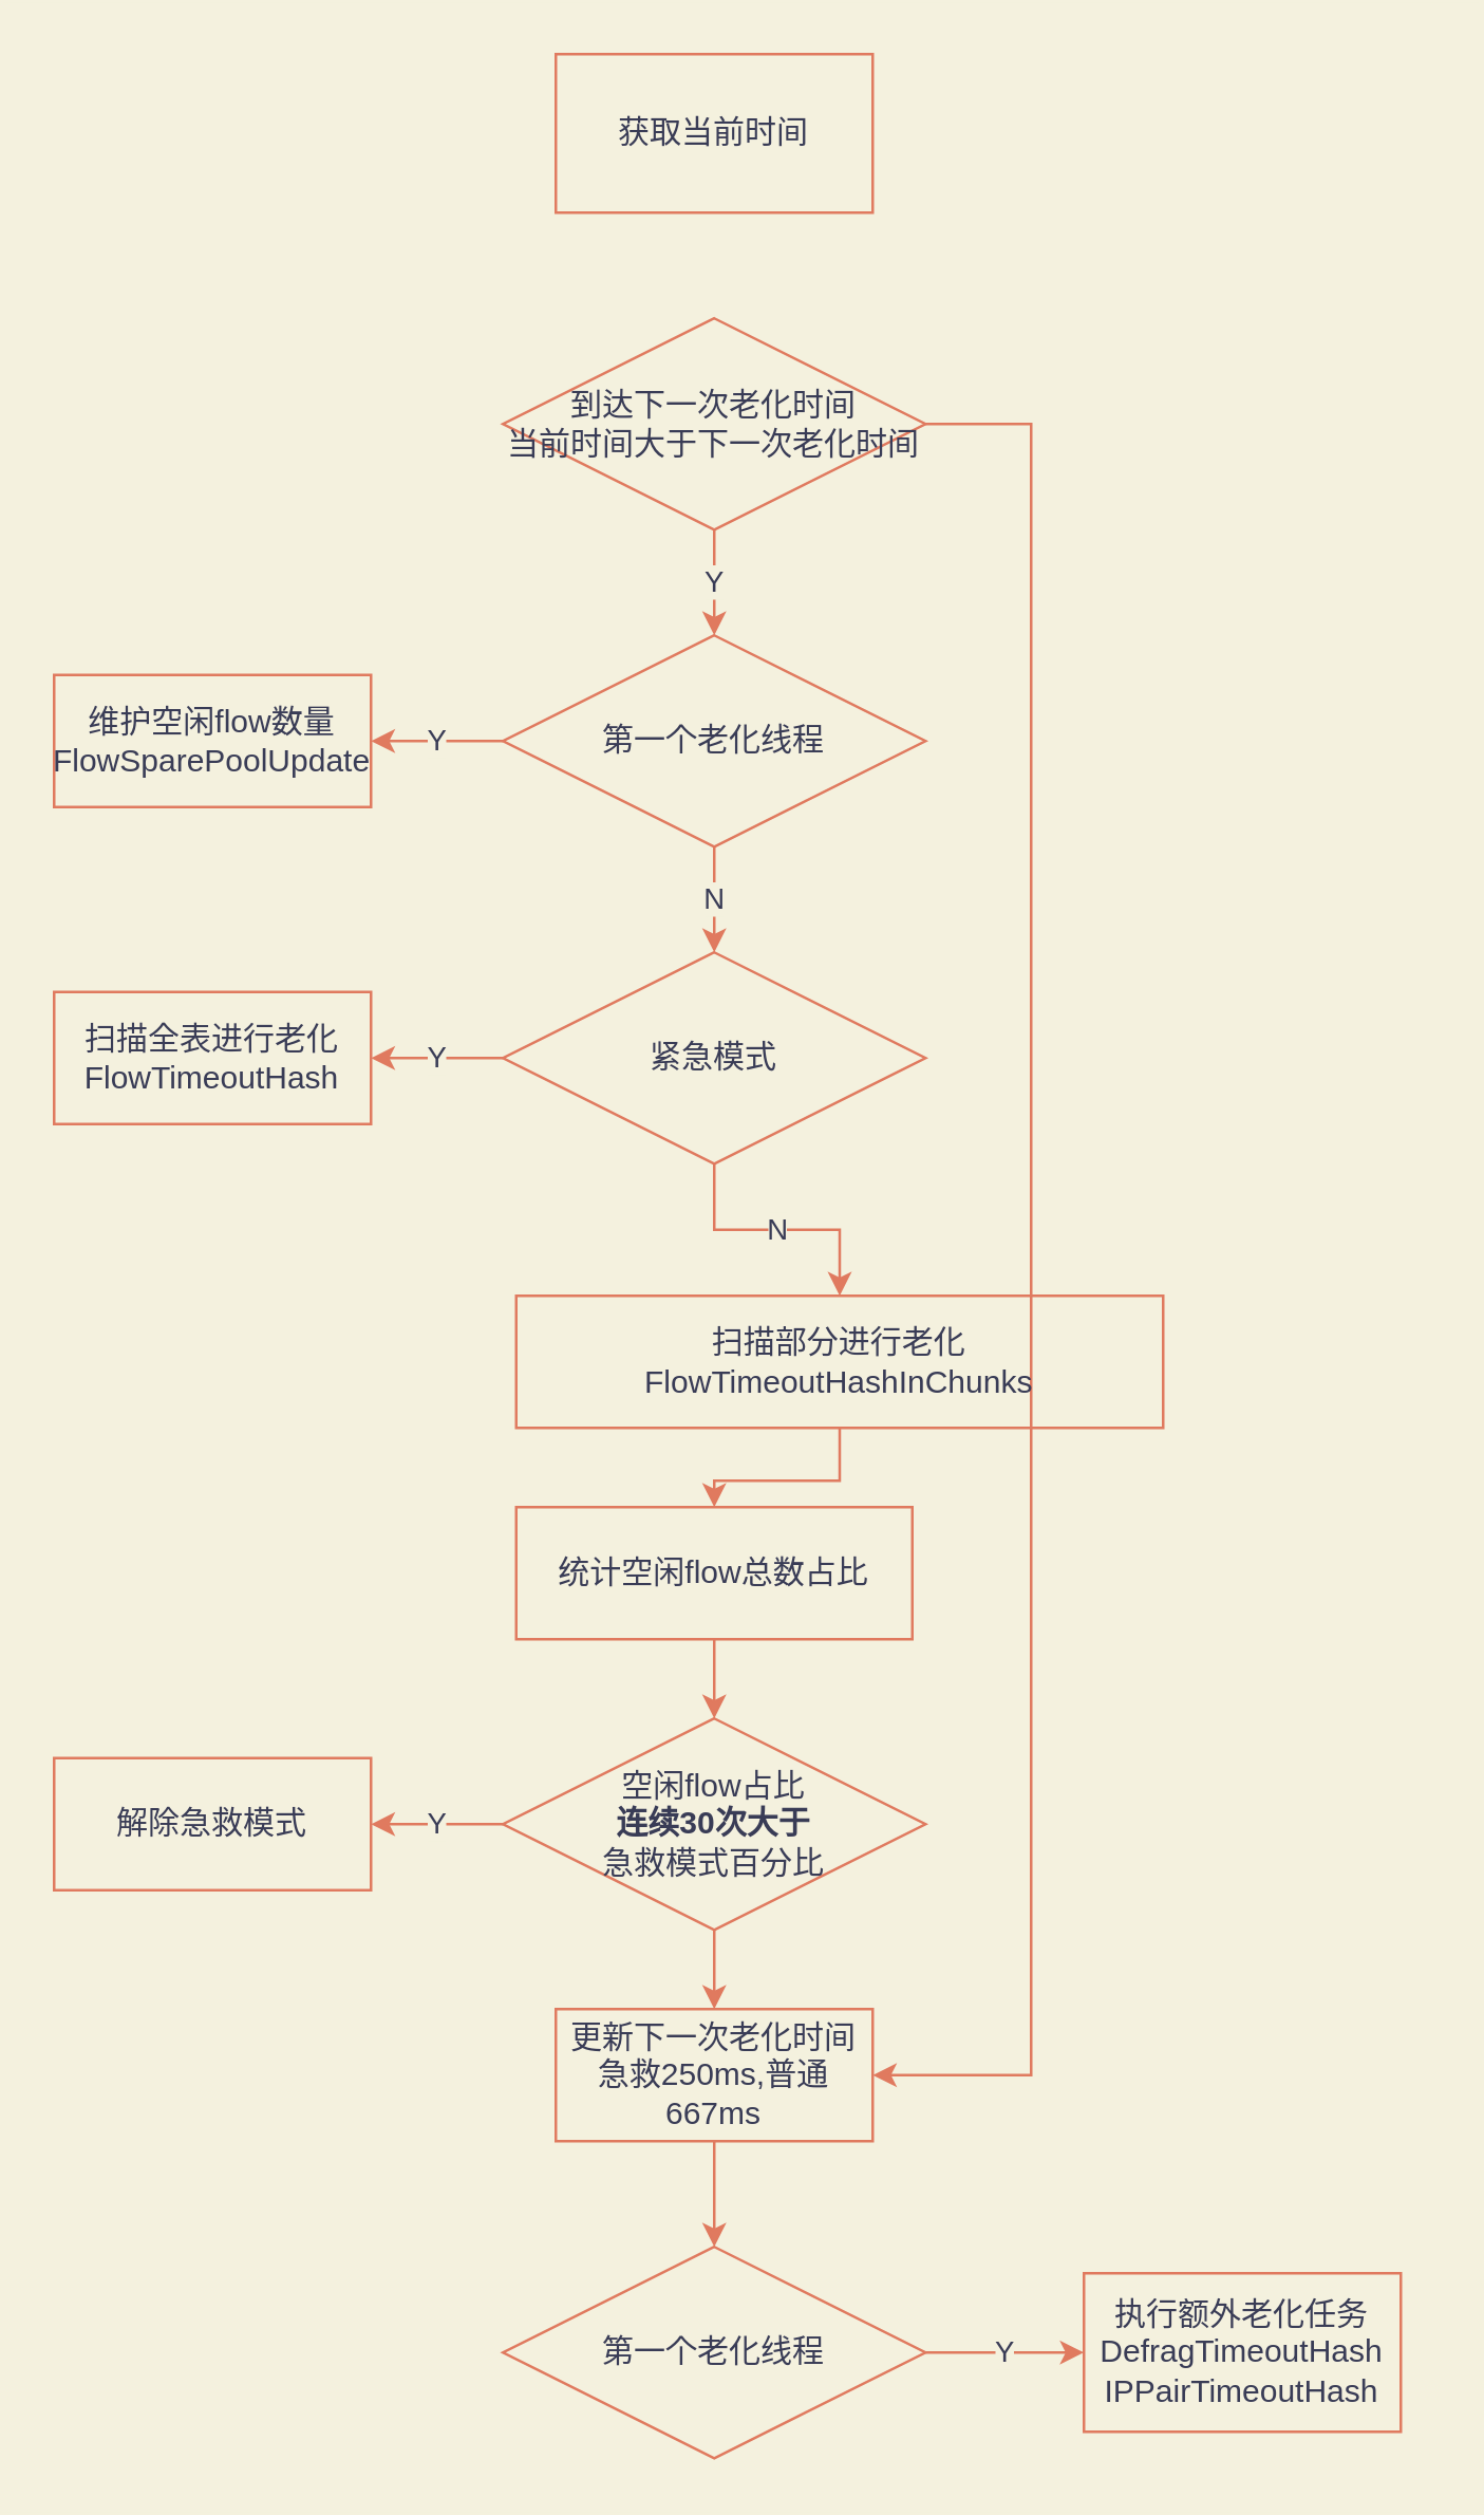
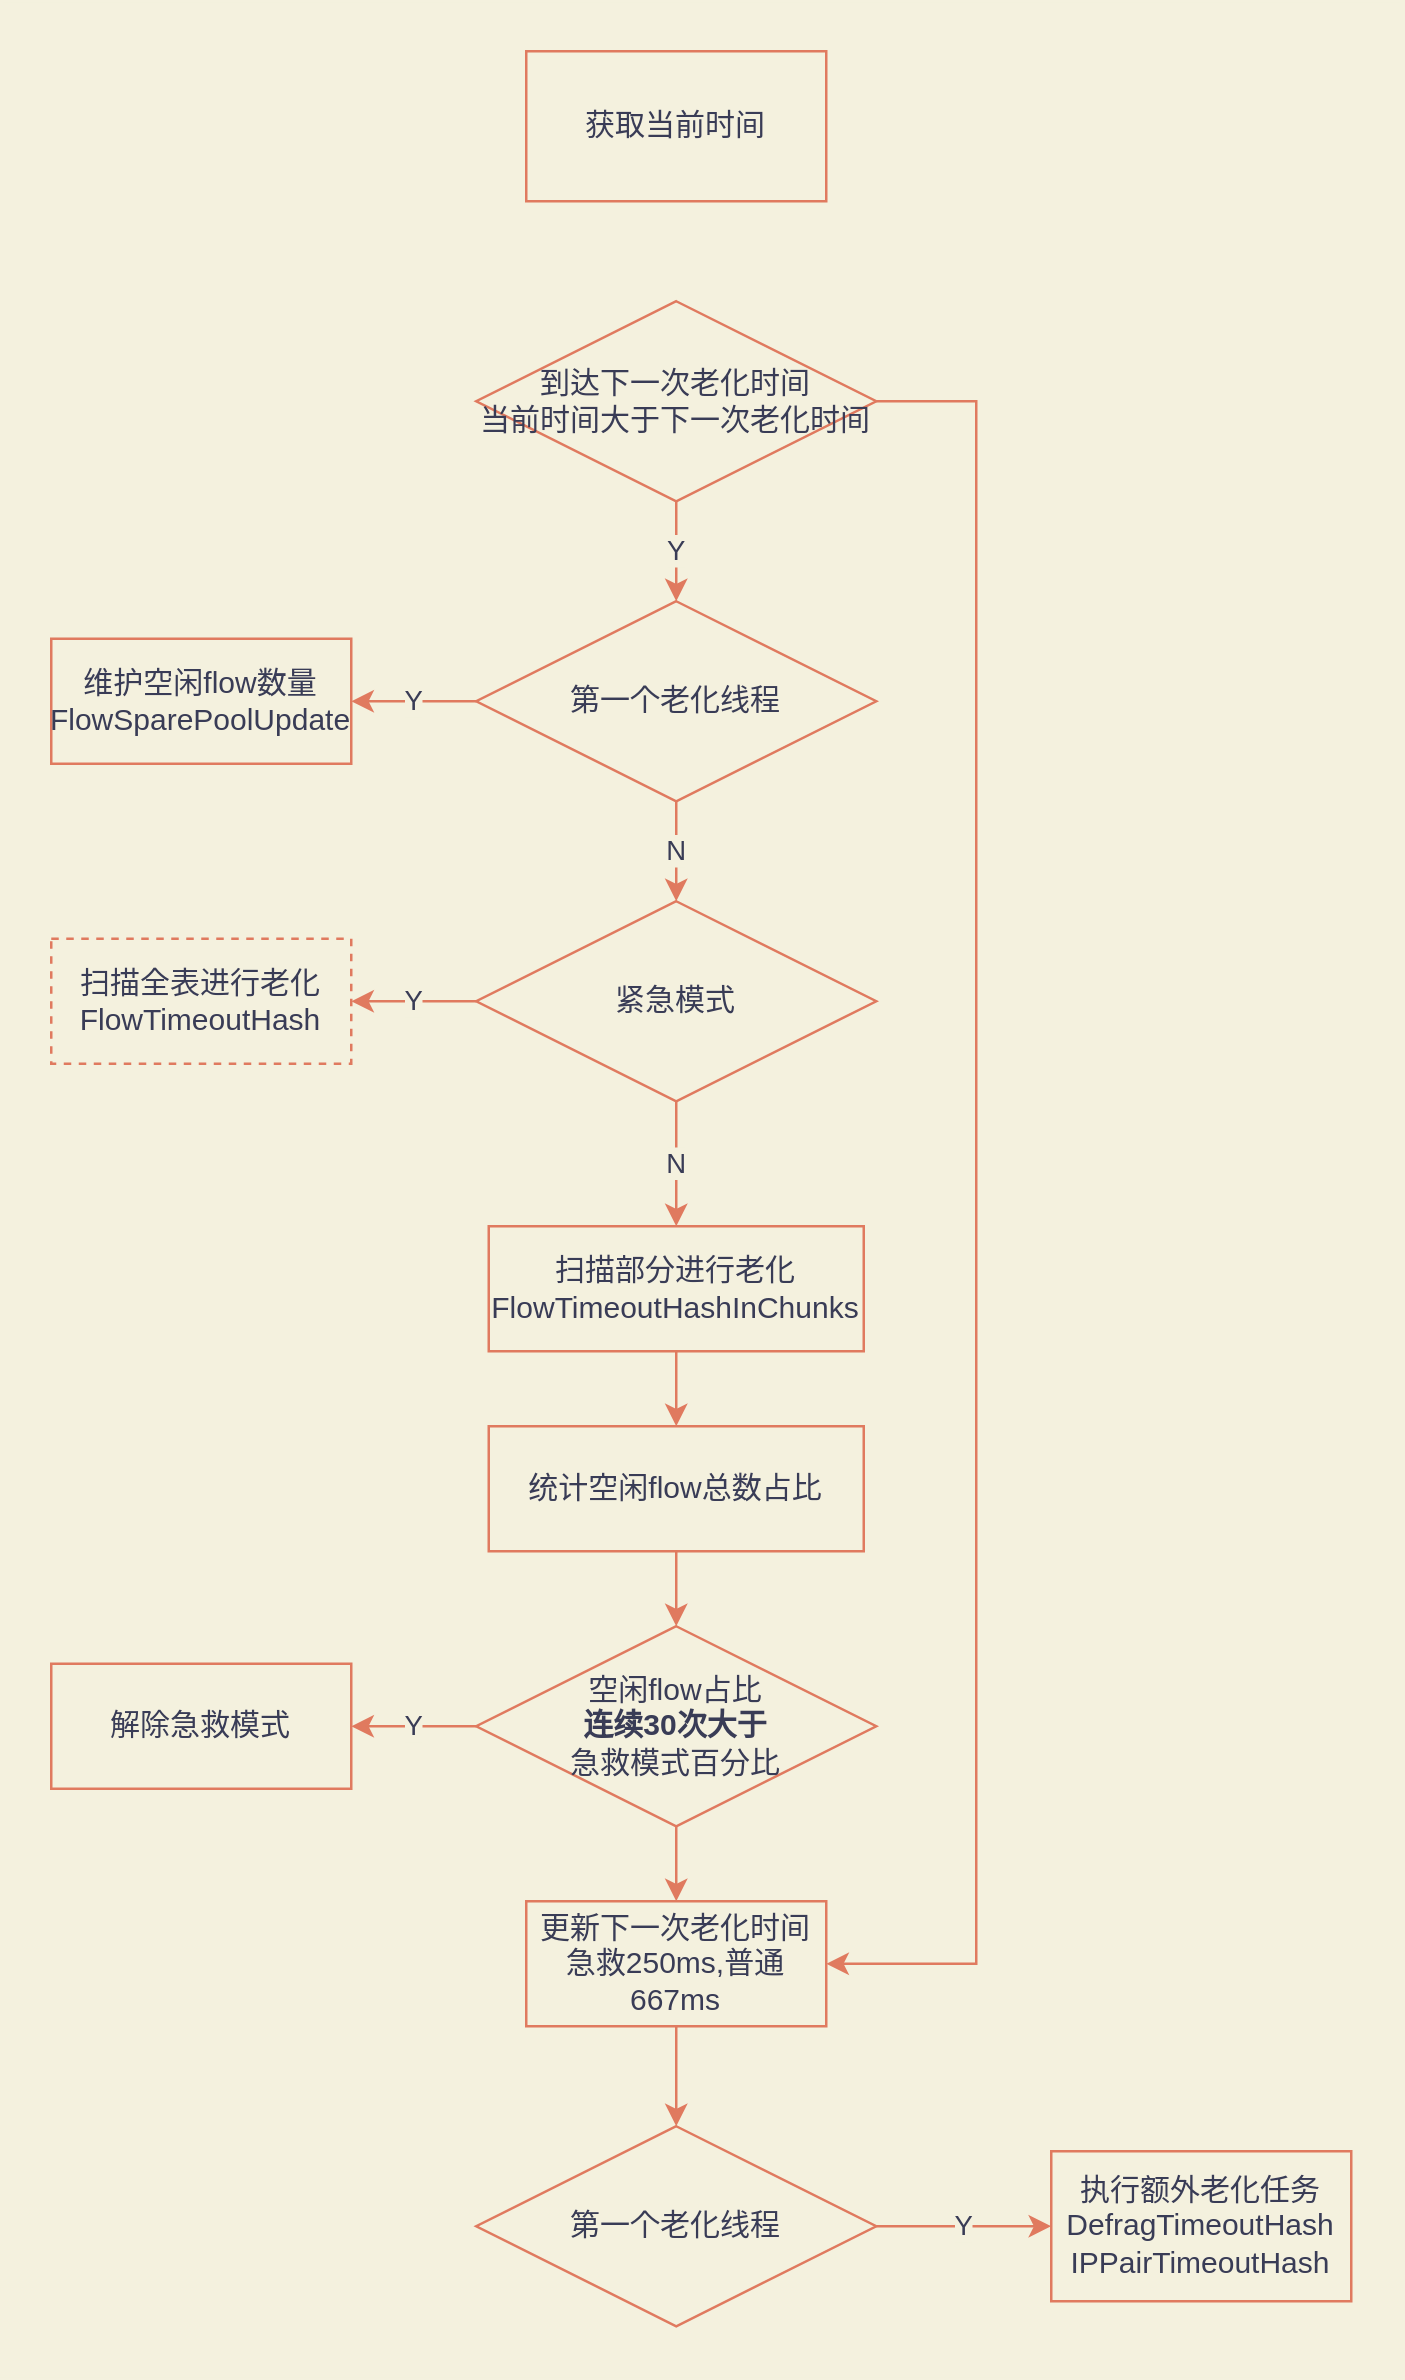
- <mxCell id="15" value="扫描全表进行老化&lt;br&gt;FlowTimeoutHash" style="whiteSpace=wrap;html=1;strokeWidth=1;fillColor=none;strokeColor=#E07A5F;fontColor=#393C56;" parent="1" vertex="1"><mxGeometry x="20" y="375" width="120" height="50" as="geometry" /></mxCell>
+ <mxCell id="15" value="扫描全表进行老化&lt;br&gt;FlowTimeoutHash" style="whiteSpace=wrap;html=1;strokeWidth=1;fillColor=none;strokeColor=#E07A5F;fontColor=#393C56;dashed=1;" parent="1" vertex="1"><mxGeometry x="20" y="375" width="120" height="50" as="geometry" /></mxCell>
- <mxCell id="14" value="扫描部分进行老化&lt;br&gt;FlowTimeoutHashInChunks" style="whiteSpace=wrap;html=1;strokeWidth=1;fillColor=none;strokeColor=#E07A5F;fontColor=#393C56;" parent="1" vertex="1"><mxGeometry x="195" y="490" width="245" height="50" as="geometry" /></mxCell>
+ <mxCell id="14" value="扫描部分进行老化&lt;br&gt;FlowTimeoutHashInChunks" style="whiteSpace=wrap;html=1;strokeWidth=1;fillColor=none;strokeColor=#E07A5F;fontColor=#393C56;" parent="1" vertex="1"><mxGeometry x="195" y="490" width="150" height="50" as="geometry" /></mxCell>
- <mxCell id="26" value="执行额外老化任务&lt;br&gt;DefragTimeoutHash&lt;br&gt;IPPairTimeoutHash" style="whiteSpace=wrap;html=1;fillColor=none;strokeWidth=1;strokeColor=#E07A5F;fontColor=#393C56;" parent="1" vertex="1"><mxGeometry x="410" y="860" width="120" height="60" as="geometry" /></mxCell>
+ <mxCell id="26" value="执行额外老化任务&lt;br&gt;DefragTimeoutHash&lt;br&gt;IPPairTimeoutHash" style="whiteSpace=wrap;html=1;fillColor=none;strokeWidth=1;strokeColor=#E07A5F;fontColor=#393C56;" parent="1" vertex="1"><mxGeometry x="420" y="860" width="120" height="60" as="geometry" /></mxCell>
